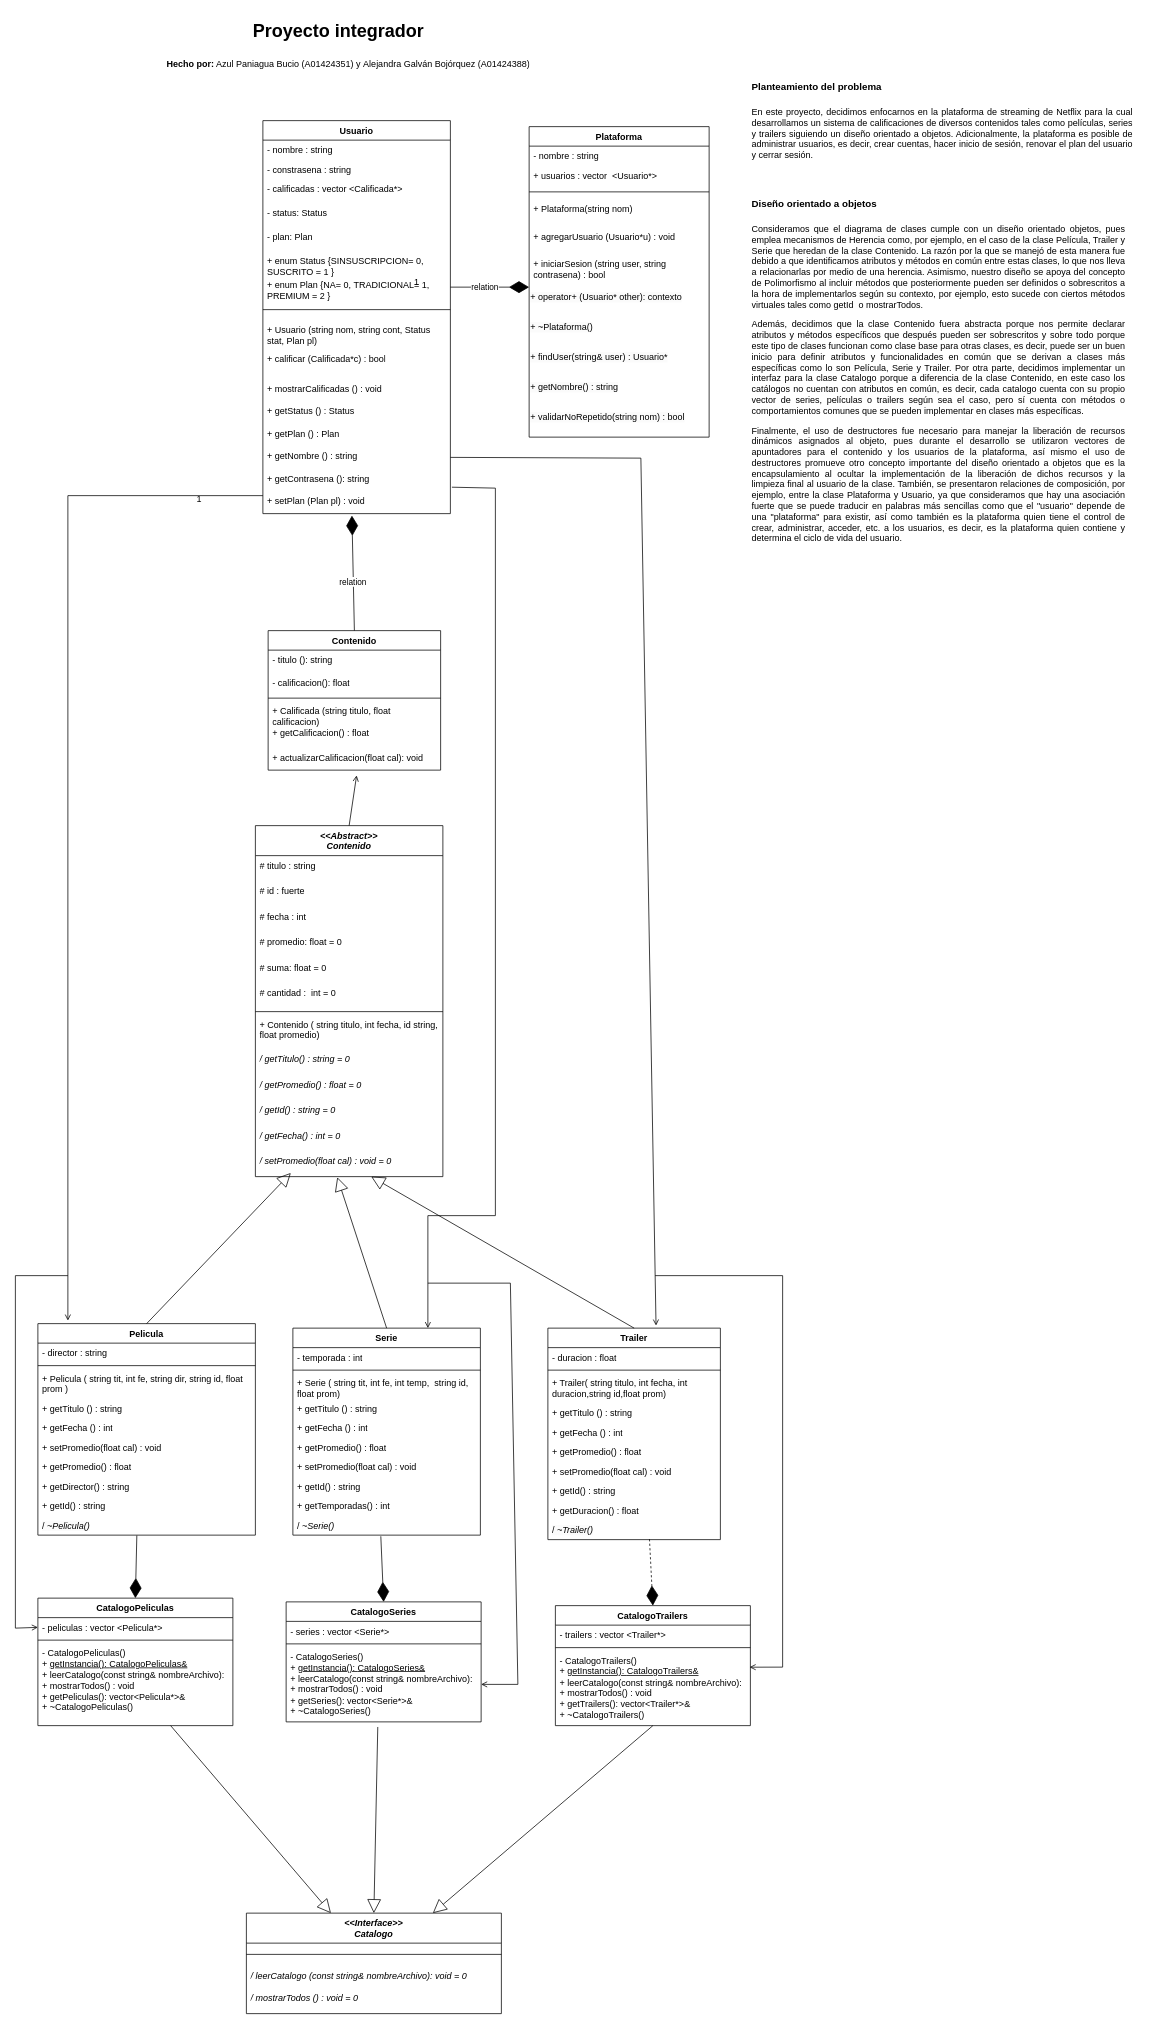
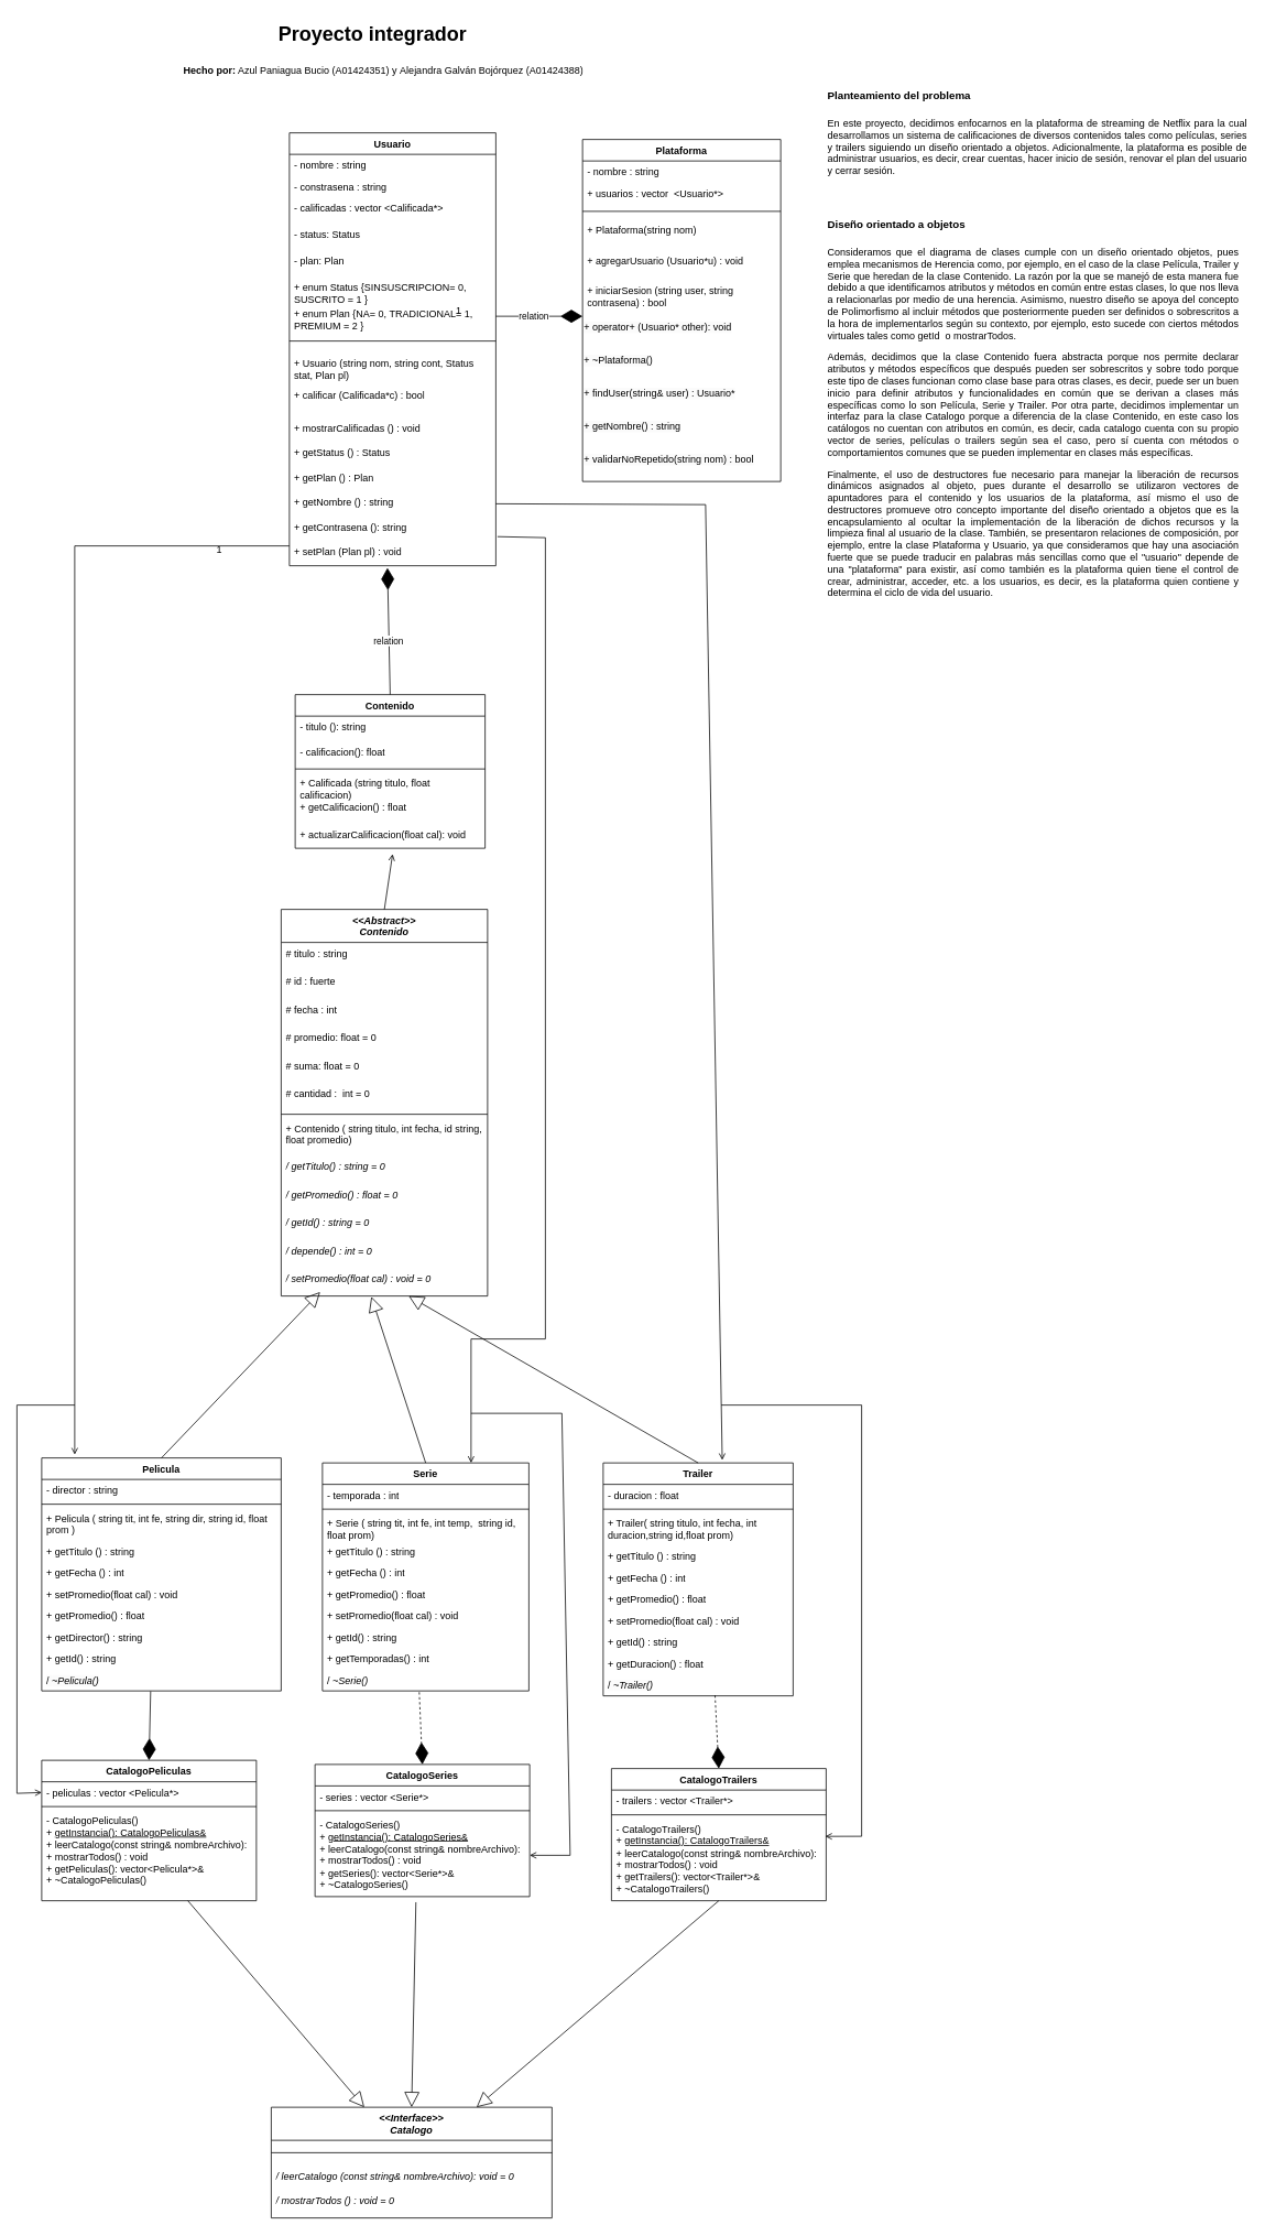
- <mxCell id="49" value="&lt;span style=&quot;color: rgb(0, 0, 0); font-family: Helvetica; font-size: 12px; font-style: normal; font-variant-ligatures: normal; font-variant-caps: normal; font-weight: 400; letter-spacing: normal; orphans: 2; text-align: left; text-indent: 0px; text-transform: none; widows: 2; word-spacing: 0px; -webkit-text-stroke-width: 0px; white-space: normal; background-color: rgb(251, 251, 251); text-decoration-thickness: initial; text-decoration-style: initial; text-decoration-color: initial; display: inline !important; float: none;&quot;&gt;+ operator+ (Usuario* other): contexto&lt;/span&gt;" style="text;whiteSpace=wrap;html=1;" vertex="1" parent="42"><mxGeometry y="214" width="240" height="40" as="geometry" /></mxCell>
+ <mxCell id="49" value="&lt;span style=&quot;color: rgb(0, 0, 0); font-family: Helvetica; font-size: 12px; font-style: normal; font-variant-ligatures: normal; font-variant-caps: normal; font-weight: 400; letter-spacing: normal; orphans: 2; text-align: left; text-indent: 0px; text-transform: none; widows: 2; word-spacing: 0px; -webkit-text-stroke-width: 0px; white-space: normal; background-color: rgb(251, 251, 251); text-decoration-thickness: initial; text-decoration-style: initial; text-decoration-color: initial; display: inline !important; float: none;&quot;&gt;+ operator+ (Usuario* other): void&lt;/span&gt;" style="text;whiteSpace=wrap;html=1;" vertex="1" parent="42"><mxGeometry y="214" width="240" height="40" as="geometry" /></mxCell>
- <mxCell id="79" value="&lt;i&gt;/ getFecha() : int = 0&amp;nbsp; &amp;nbsp;&lt;/i&gt;" style="text;strokeColor=none;fillColor=none;align=left;verticalAlign=top;spacingLeft=4;spacingRight=4;overflow=hidden;rotatable=0;points=[[0,0.5],[1,0.5]];portConstraint=eastwest;whiteSpace=wrap;html=1;" vertex="1" parent="67"><mxGeometry y="400" width="250" height="34" as="geometry" /></mxCell>
+ <mxCell id="79" value="&lt;i&gt;/ depende() : int = 0&amp;nbsp; &amp;nbsp;&lt;/i&gt;" style="text;strokeColor=none;fillColor=none;align=left;verticalAlign=top;spacingLeft=4;spacingRight=4;overflow=hidden;rotatable=0;points=[[0,0.5],[1,0.5]];portConstraint=eastwest;whiteSpace=wrap;html=1;" vertex="1" parent="67"><mxGeometry y="400" width="250" height="34" as="geometry" /></mxCell>
- <mxCell id="102" value="" style="endArrow=diamondThin;endFill=1;endSize=24;html=1;rounded=0;entryX=0.5;entryY=0;entryDx=0;entryDy=0;exitX=0.469;exitY=1.059;exitDx=0;exitDy=0;exitPerimeter=0;" edge="1" parent="1" source="91" target="94"><mxGeometry width="160" relative="1" as="geometry"><mxPoint x="510" y="1610" as="sourcePoint" /><mxPoint x="413" y="1354" as="targetPoint" /></mxGeometry></mxCell>
+ <mxCell id="102" value="" style="endArrow=diamondThin;endFill=1;endSize=24;html=1;rounded=0;entryX=0.5;entryY=0;entryDx=0;entryDy=0;exitX=0.469;exitY=1.059;exitDx=0;exitDy=0;exitPerimeter=0;dashed=1;" edge="1" parent="1" source="91" target="94"><mxGeometry width="160" relative="1" as="geometry"><mxPoint x="510" y="1610" as="sourcePoint" /><mxPoint x="413" y="1354" as="targetPoint" /></mxGeometry></mxCell>
